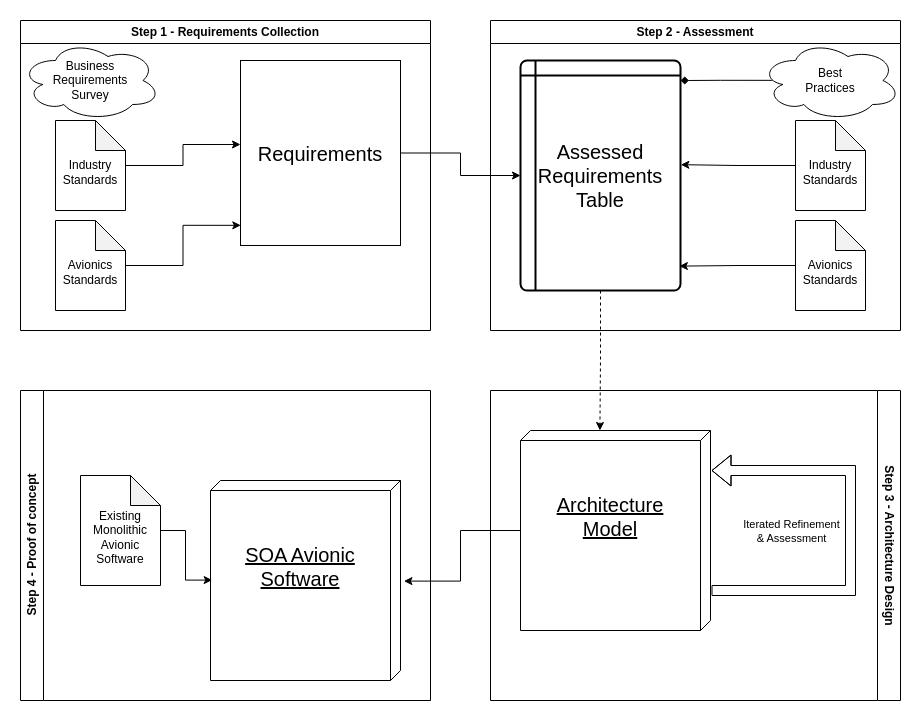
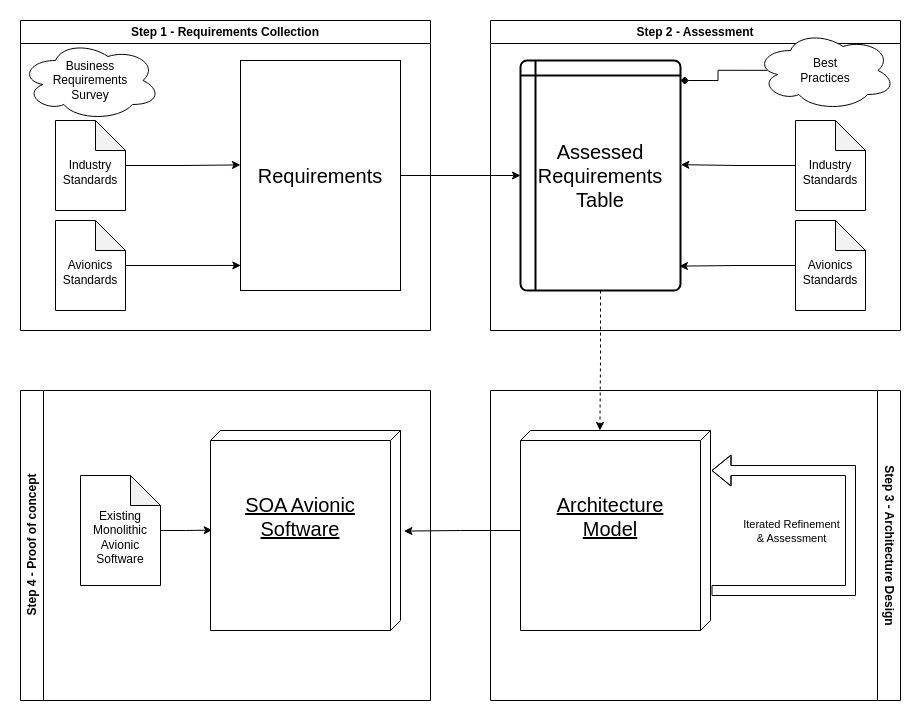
- <mxCell id="11" value="Best&lt;div&gt;Practices&lt;/div&gt;" style="ellipse;shape=cloud;whiteSpace=wrap;html=1;" vertex="1" parent="10"><mxGeometry x="270" y="20" width="140" height="80" as="geometry" /></mxCell>
+ <mxCell id="11" value="Best&lt;div&gt;Practices&lt;/div&gt;" style="ellipse;shape=cloud;whiteSpace=wrap;html=1;" vertex="1" parent="10"><mxGeometry x="265" y="10" width="140" height="80" as="geometry" /></mxCell>
- <mxCell id="7" value="&lt;font style=&quot;font-size: 20px;&quot;&gt;Requirements&lt;/font&gt;" style="rounded=0;whiteSpace=wrap;html=1;" vertex="1" parent="1"><mxGeometry x="240" y="60" width="160" height="185" as="geometry" /></mxCell>
+ <mxCell id="7" value="&lt;font style=&quot;font-size: 20px;&quot;&gt;Requirements&lt;/font&gt;" style="rounded=0;whiteSpace=wrap;html=1;" vertex="1" parent="1"><mxGeometry x="240" y="60" width="160" height="230" as="geometry" /></mxCell>
- <mxCell id="24" value="&lt;div style=&quot;font-size: 20px;&quot;&gt;&lt;font style=&quot;font-size: 20px;&quot;&gt;&lt;br&gt;&lt;/font&gt;&lt;/div&gt;&lt;div style=&quot;font-size: 20px;&quot;&gt;&lt;span style=&quot;background-color: initial;&quot;&gt;&lt;br&gt;&lt;/span&gt;&lt;/div&gt;&lt;div style=&quot;font-size: 20px;&quot;&gt;SOA Avionic Software&lt;/div&gt;" style="verticalAlign=top;align=center;spacingTop=8;spacingLeft=2;spacingRight=12;shape=cube;size=10;direction=south;fontStyle=4;html=1;whiteSpace=wrap;" vertex="1" parent="23"><mxGeometry x="190" y="90" width="190" height="200" as="geometry" /></mxCell>
+ <mxCell id="24" value="&lt;div style=&quot;font-size: 20px;&quot;&gt;&lt;font style=&quot;font-size: 20px;&quot;&gt;&lt;br&gt;&lt;/font&gt;&lt;/div&gt;&lt;div style=&quot;font-size: 20px;&quot;&gt;&lt;span style=&quot;background-color: initial;&quot;&gt;&lt;br&gt;&lt;/span&gt;&lt;/div&gt;&lt;div style=&quot;font-size: 20px;&quot;&gt;SOA Avionic Software&lt;/div&gt;" style="verticalAlign=top;align=center;spacingTop=8;spacingLeft=2;spacingRight=12;shape=cube;size=10;direction=south;fontStyle=4;html=1;whiteSpace=wrap;" vertex="1" parent="23"><mxGeometry x="190" y="40" width="190" height="200" as="geometry" /></mxCell>
